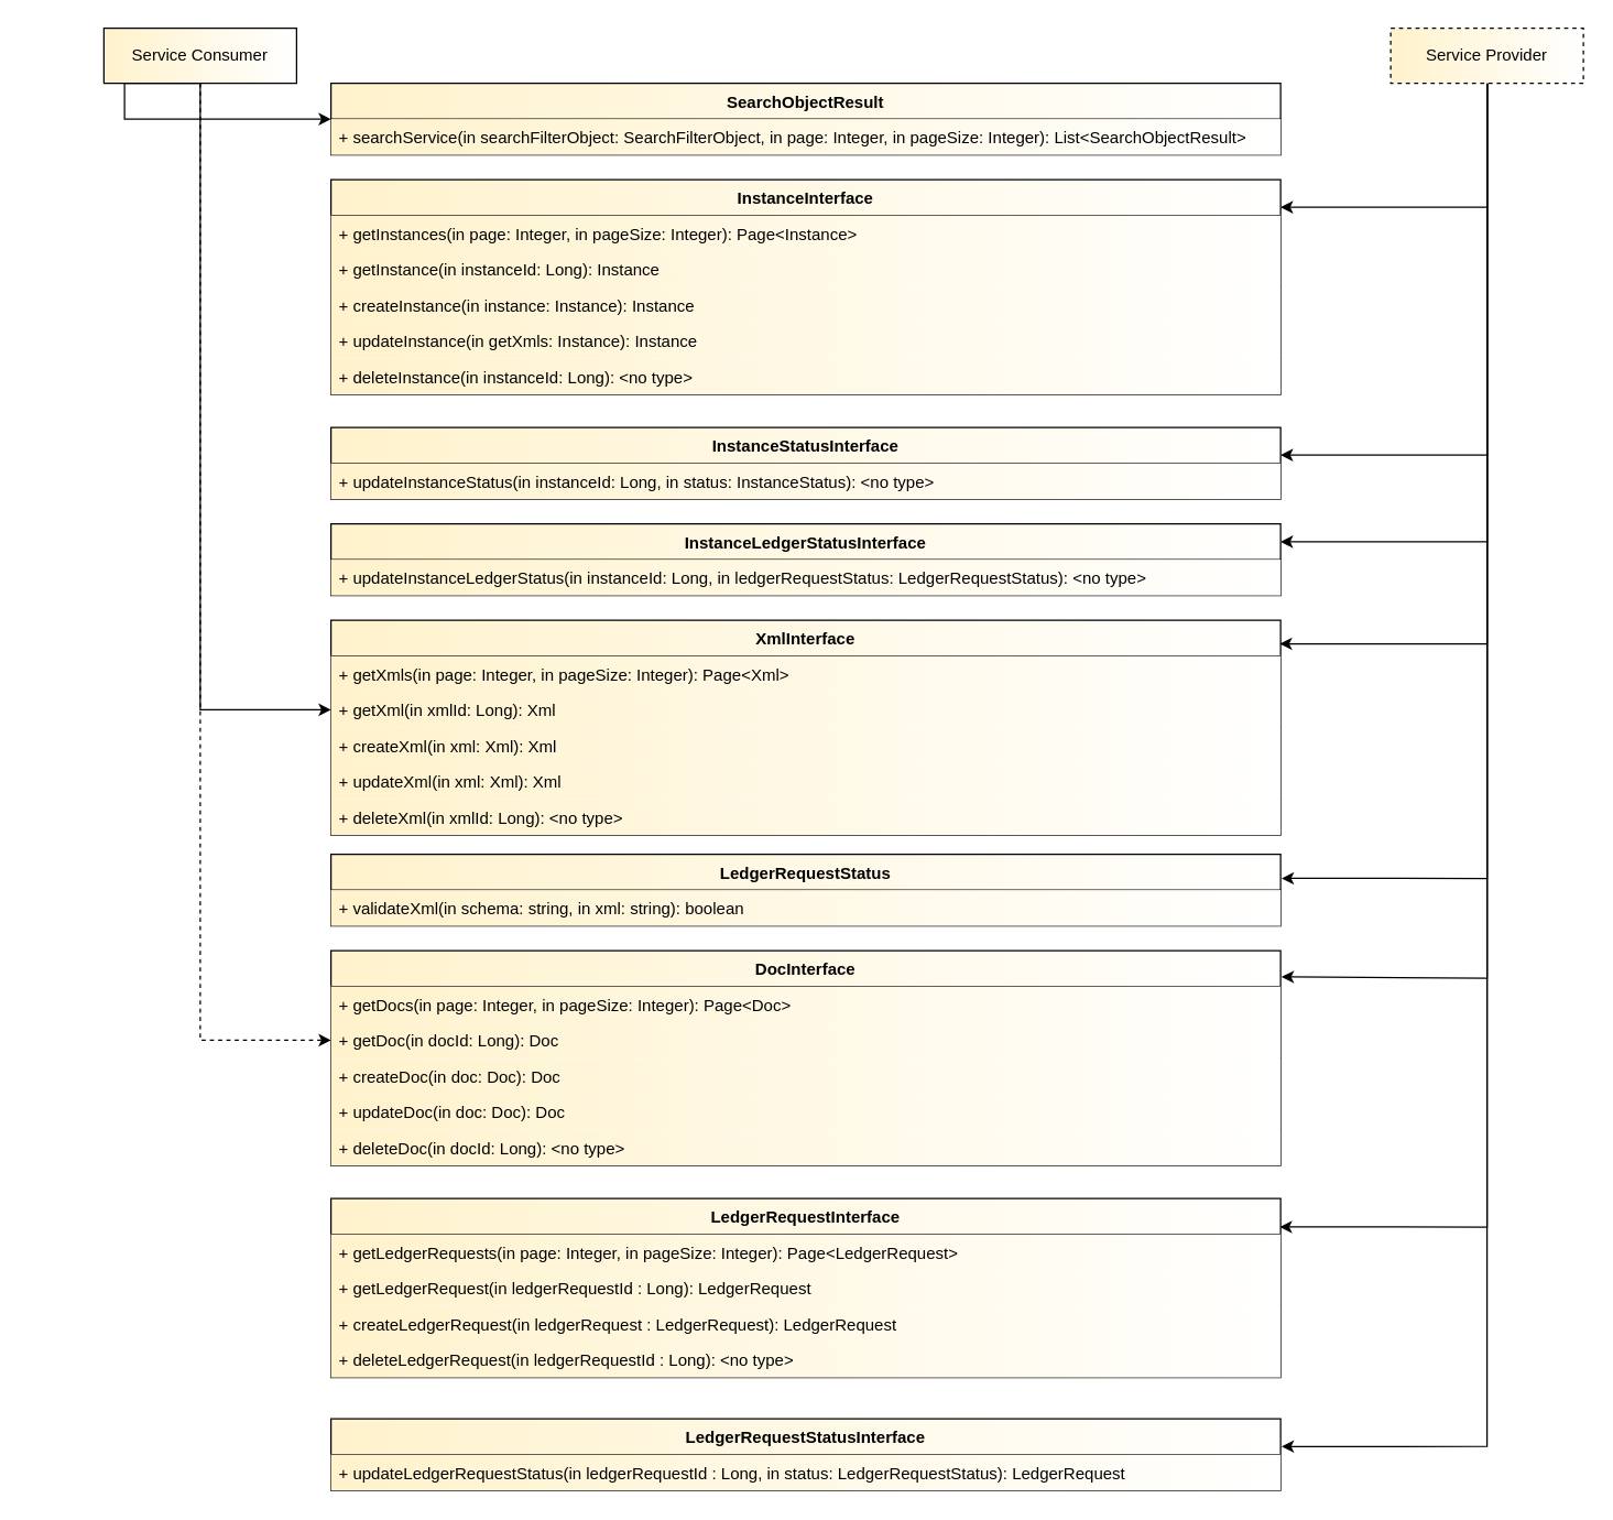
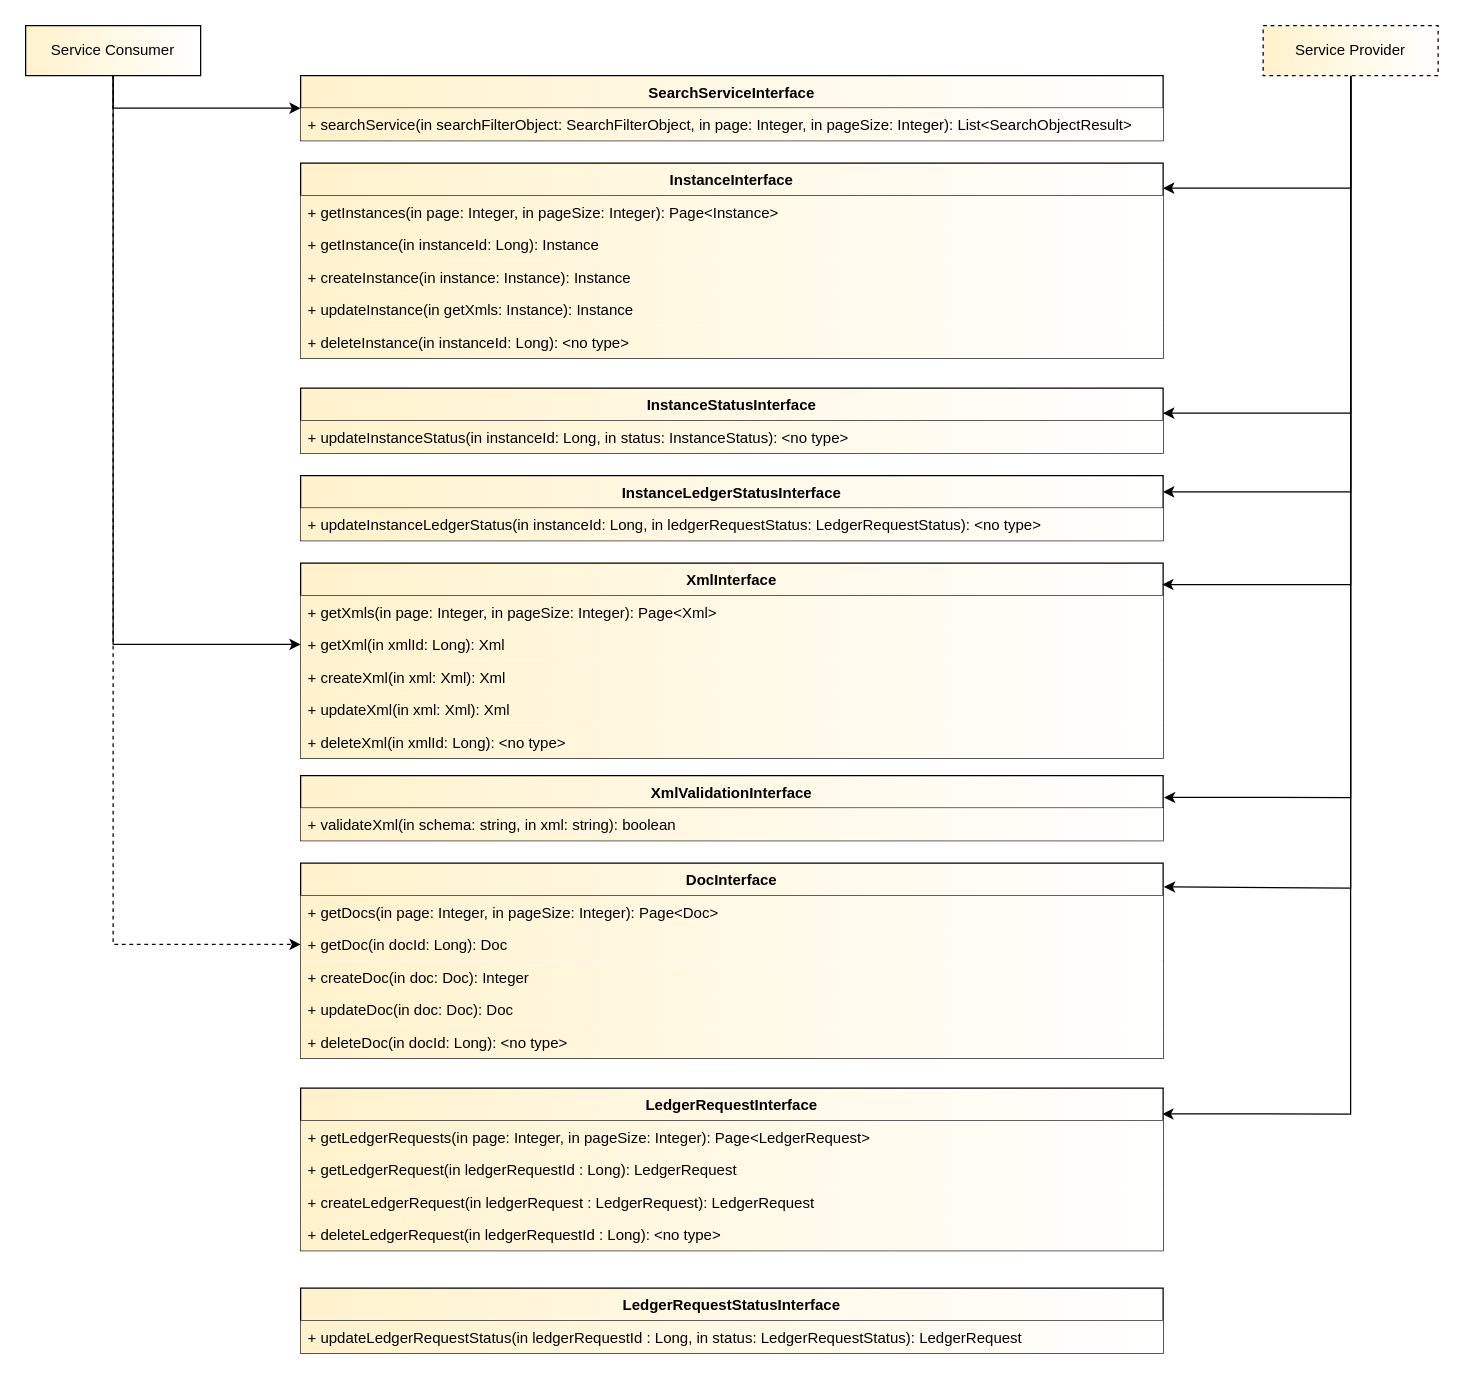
- <mxCell id="34" value="&lt;div&gt;Service Consumer&lt;/div&gt;" style="rounded=0;whiteSpace=wrap;html=1;glass=0;strokeColor=#000000;strokeWidth=1;fillColor=#fff2cc;gradientDirection=east;gradientColor=#ffffff;" parent="1" vertex="1"><mxGeometry x="75" y="20" width="140" height="40" as="geometry" /></mxCell>
+ <mxCell id="34" value="&lt;div&gt;Service Consumer&lt;/div&gt;" style="rounded=0;whiteSpace=wrap;html=1;glass=0;strokeColor=#000000;strokeWidth=1;fillColor=#fff2cc;gradientDirection=east;gradientColor=#ffffff;" parent="1" vertex="1"><mxGeometry x="20" y="20" width="140" height="40" as="geometry" /></mxCell>
- <mxCell id="20" value="SearchObjectResult" style="swimlane;fontStyle=1;align=center;verticalAlign=top;childLayout=stackLayout;horizontal=1;startSize=26;horizontalStack=0;resizeParent=1;resizeParentMax=0;resizeLast=0;collapsible=1;marginBottom=0;rounded=0;glass=0;fillColor=#fff2cc;gradientDirection=east;strokeColor=#000000;gradientColor=#ffffff;" parent="1" vertex="1"><mxGeometry x="240" y="60" width="690" height="52" as="geometry" /></mxCell>
+ <mxCell id="20" value="SearchServiceInterface" style="swimlane;fontStyle=1;align=center;verticalAlign=top;childLayout=stackLayout;horizontal=1;startSize=26;horizontalStack=0;resizeParent=1;resizeParentMax=0;resizeLast=0;collapsible=1;marginBottom=0;rounded=0;glass=0;fillColor=#fff2cc;gradientDirection=east;strokeColor=#000000;gradientColor=#ffffff;" parent="1" vertex="1"><mxGeometry x="240" y="60" width="690" height="52" as="geometry" /></mxCell>
- <mxCell id="46" value="LedgerRequestStatus" style="swimlane;fontStyle=1;align=center;verticalAlign=top;childLayout=stackLayout;horizontal=1;startSize=26;horizontalStack=0;resizeParent=1;resizeParentMax=0;resizeLast=0;collapsible=1;marginBottom=0;rounded=0;glass=0;fillColor=#fff2cc;gradientDirection=east;strokeColor=#000000;gradientColor=#ffffff;" parent="1" vertex="1"><mxGeometry x="240" y="620" width="690" height="52" as="geometry" /></mxCell>
+ <mxCell id="46" value="XmlValidationInterface" style="swimlane;fontStyle=1;align=center;verticalAlign=top;childLayout=stackLayout;horizontal=1;startSize=26;horizontalStack=0;resizeParent=1;resizeParentMax=0;resizeLast=0;collapsible=1;marginBottom=0;rounded=0;glass=0;fillColor=#fff2cc;gradientDirection=east;strokeColor=#000000;gradientColor=#ffffff;" parent="1" vertex="1"><mxGeometry x="240" y="620" width="690" height="52" as="geometry" /></mxCell>
- <mxCell id="11" value="+ createDoc(in doc: Doc): Doc" style="text;strokeColor=none;fillColor=#fff2cc;align=left;verticalAlign=top;spacingLeft=4;spacingRight=4;overflow=hidden;rotatable=0;points=[[0,0.5],[1,0.5]];portConstraint=eastwest;rounded=0;glass=0;gradientColor=#ffffff;gradientDirection=east;strokeWidth=1;" parent="8" vertex="1"><mxGeometry y="78" width="690" height="26" as="geometry" /></mxCell>
+ <mxCell id="11" value="+ createDoc(in doc: Doc): Integer" style="text;strokeColor=none;fillColor=#fff2cc;align=left;verticalAlign=top;spacingLeft=4;spacingRight=4;overflow=hidden;rotatable=0;points=[[0,0.5],[1,0.5]];portConstraint=eastwest;rounded=0;glass=0;gradientColor=#ffffff;gradientDirection=east;strokeWidth=1;" parent="8" vertex="1"><mxGeometry y="78" width="690" height="26" as="geometry" /></mxCell>
- <mxCell id="28" style="edgeStyle=orthogonalEdgeStyle;rounded=0;orthogonalLoop=1;jettySize=auto;html=1;entryX=1.001;entryY=0.387;entryDx=0;entryDy=0;entryPerimeter=0;" parent="1" source="30" target="40" edge="1"><mxGeometry relative="1" as="geometry"><Array as="points"><mxPoint x="1080" y="1050" /></Array></mxGeometry></mxCell>
